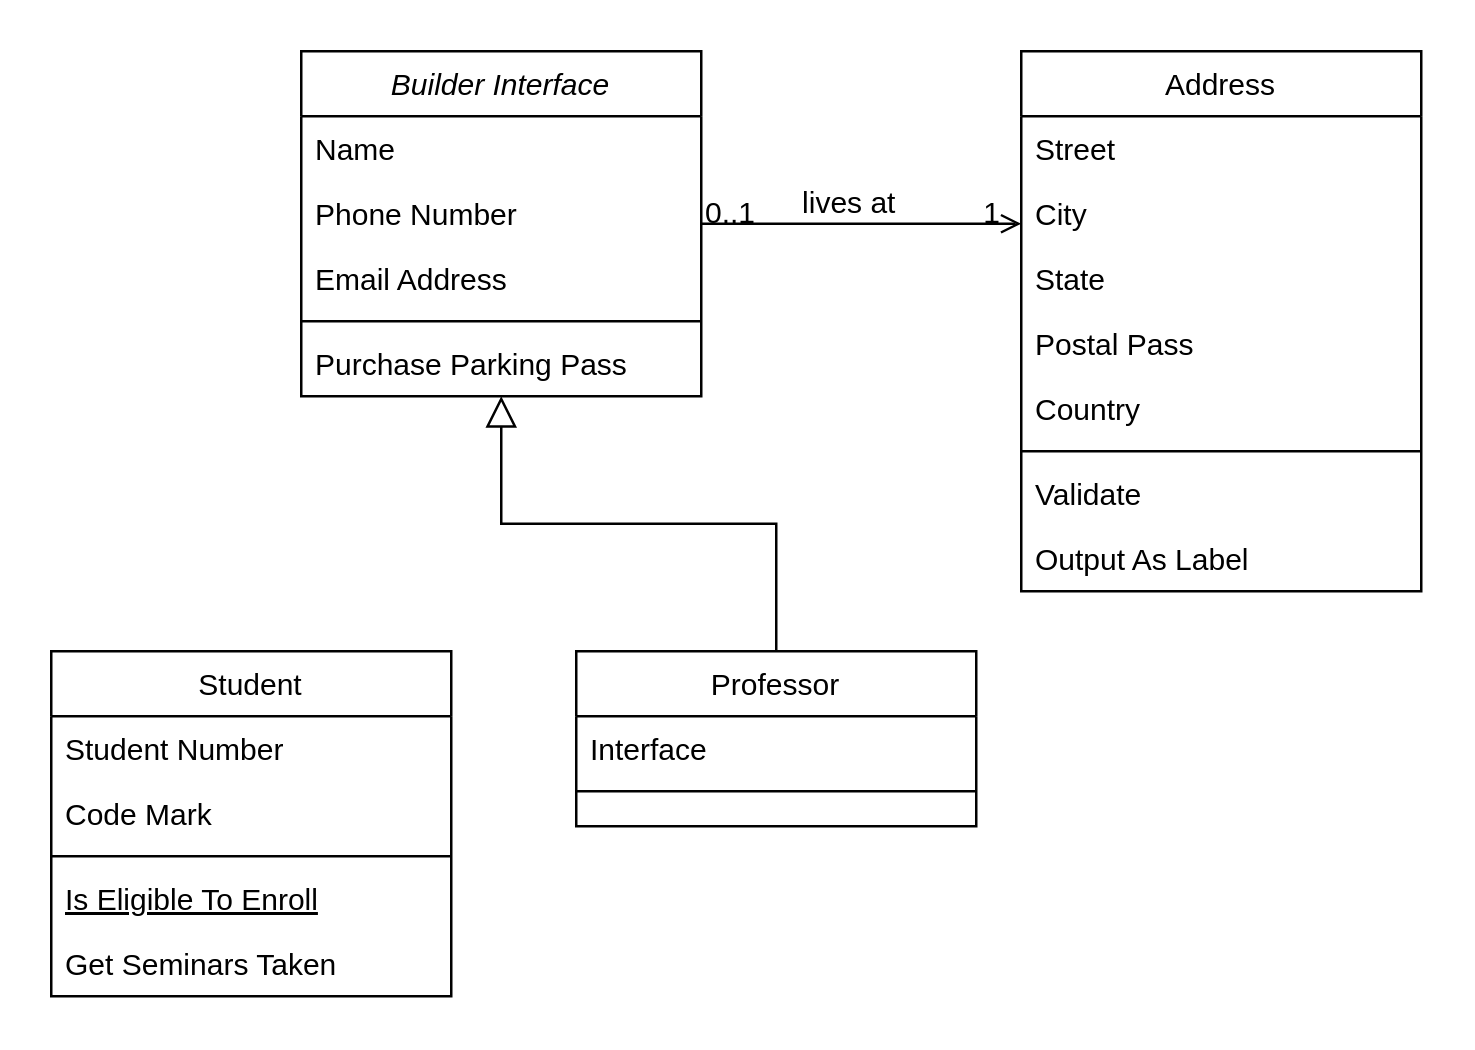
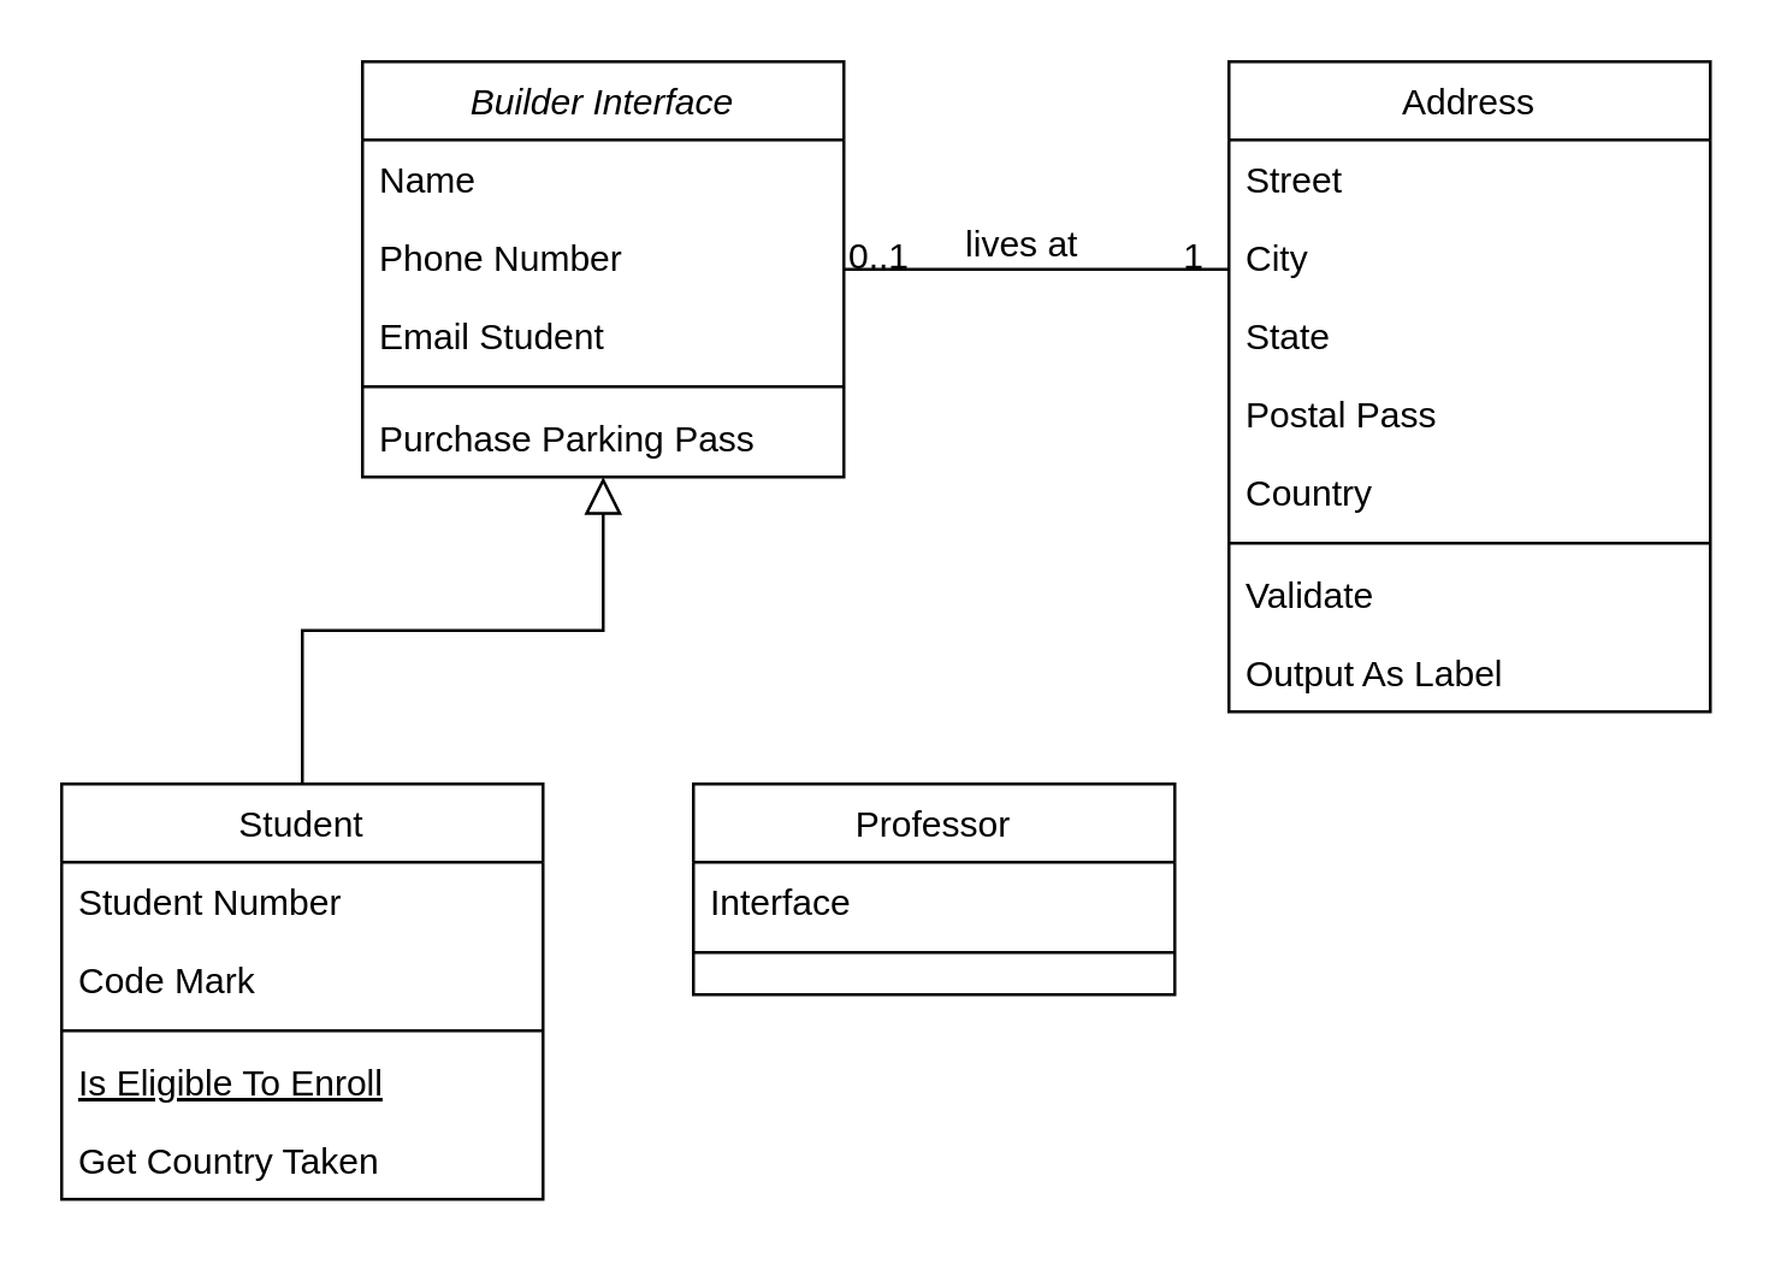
- <mxCell id="28" value="" style="endArrow=open;shadow=0;strokeWidth=1;rounded=0;endFill=1;edgeStyle=elbowEdgeStyle;elbow=vertical;" parent="1" source="2" target="19" edge="1"><mxGeometry x="0.5" y="41" relative="1" as="geometry"><mxPoint x="280" y="92" as="sourcePoint" /><mxPoint x="440" y="92" as="targetPoint" /><mxPoint x="-40" y="32" as="offset" /></mxGeometry></mxCell>
+ <mxCell id="28" value="" style="endArrow=none;shadow=0;strokeWidth=1;rounded=0;endFill=1;edgeStyle=elbowEdgeStyle;elbow=vertical;" parent="1" source="2" target="19" edge="1"><mxGeometry x="0.5" y="41" relative="1" as="geometry"><mxPoint x="280" y="92" as="sourcePoint" /><mxPoint x="440" y="92" as="targetPoint" /><mxPoint x="-40" y="32" as="offset" /></mxGeometry></mxCell>
- <mxCell id="5" value="Email Address" style="text;align=left;verticalAlign=top;spacingLeft=4;spacingRight=4;overflow=hidden;rotatable=0;points=[[0,0.5],[1,0.5]];portConstraint=eastwest;rounded=0;shadow=0;html=0;" parent="2" vertex="1"><mxGeometry y="78" width="160" height="26" as="geometry" /></mxCell>
+ <mxCell id="5" value="Email Student" style="text;align=left;verticalAlign=top;spacingLeft=4;spacingRight=4;overflow=hidden;rotatable=0;points=[[0,0.5],[1,0.5]];portConstraint=eastwest;rounded=0;shadow=0;html=0;" parent="2" vertex="1"><mxGeometry y="78" width="160" height="26" as="geometry" /></mxCell>
+ <mxCell id="14" value="" style="endArrow=block;endSize=10;endFill=0;shadow=0;strokeWidth=1;rounded=0;edgeStyle=elbowEdgeStyle;elbow=vertical;" parent="1" source="8" target="2" edge="1"><mxGeometry width="160" relative="1" as="geometry"><mxPoint x="100" y="103" as="sourcePoint" /><mxPoint x="100" y="103" as="targetPoint" /></mxGeometry></mxCell>
- <mxCell id="18" value="" style="endArrow=block;endSize=10;endFill=0;shadow=0;strokeWidth=1;rounded=0;edgeStyle=elbowEdgeStyle;elbow=vertical;" parent="1" source="15" target="2" edge="1"><mxGeometry width="160" relative="1" as="geometry"><mxPoint x="110" y="273" as="sourcePoint" /><mxPoint x="210" y="171" as="targetPoint" /></mxGeometry></mxCell>
- <mxCell id="13" value="Get Seminars Taken" style="text;align=left;verticalAlign=top;spacingLeft=4;spacingRight=4;overflow=hidden;rotatable=0;points=[[0,0.5],[1,0.5]];portConstraint=eastwest;" parent="8" vertex="1"><mxGeometry y="112" width="160" height="26" as="geometry" /></mxCell>
+ <mxCell id="13" value="Get Country Taken" style="text;align=left;verticalAlign=top;spacingLeft=4;spacingRight=4;overflow=hidden;rotatable=0;points=[[0,0.5],[1,0.5]];portConstraint=eastwest;" parent="8" vertex="1"><mxGeometry y="112" width="160" height="26" as="geometry" /></mxCell>
